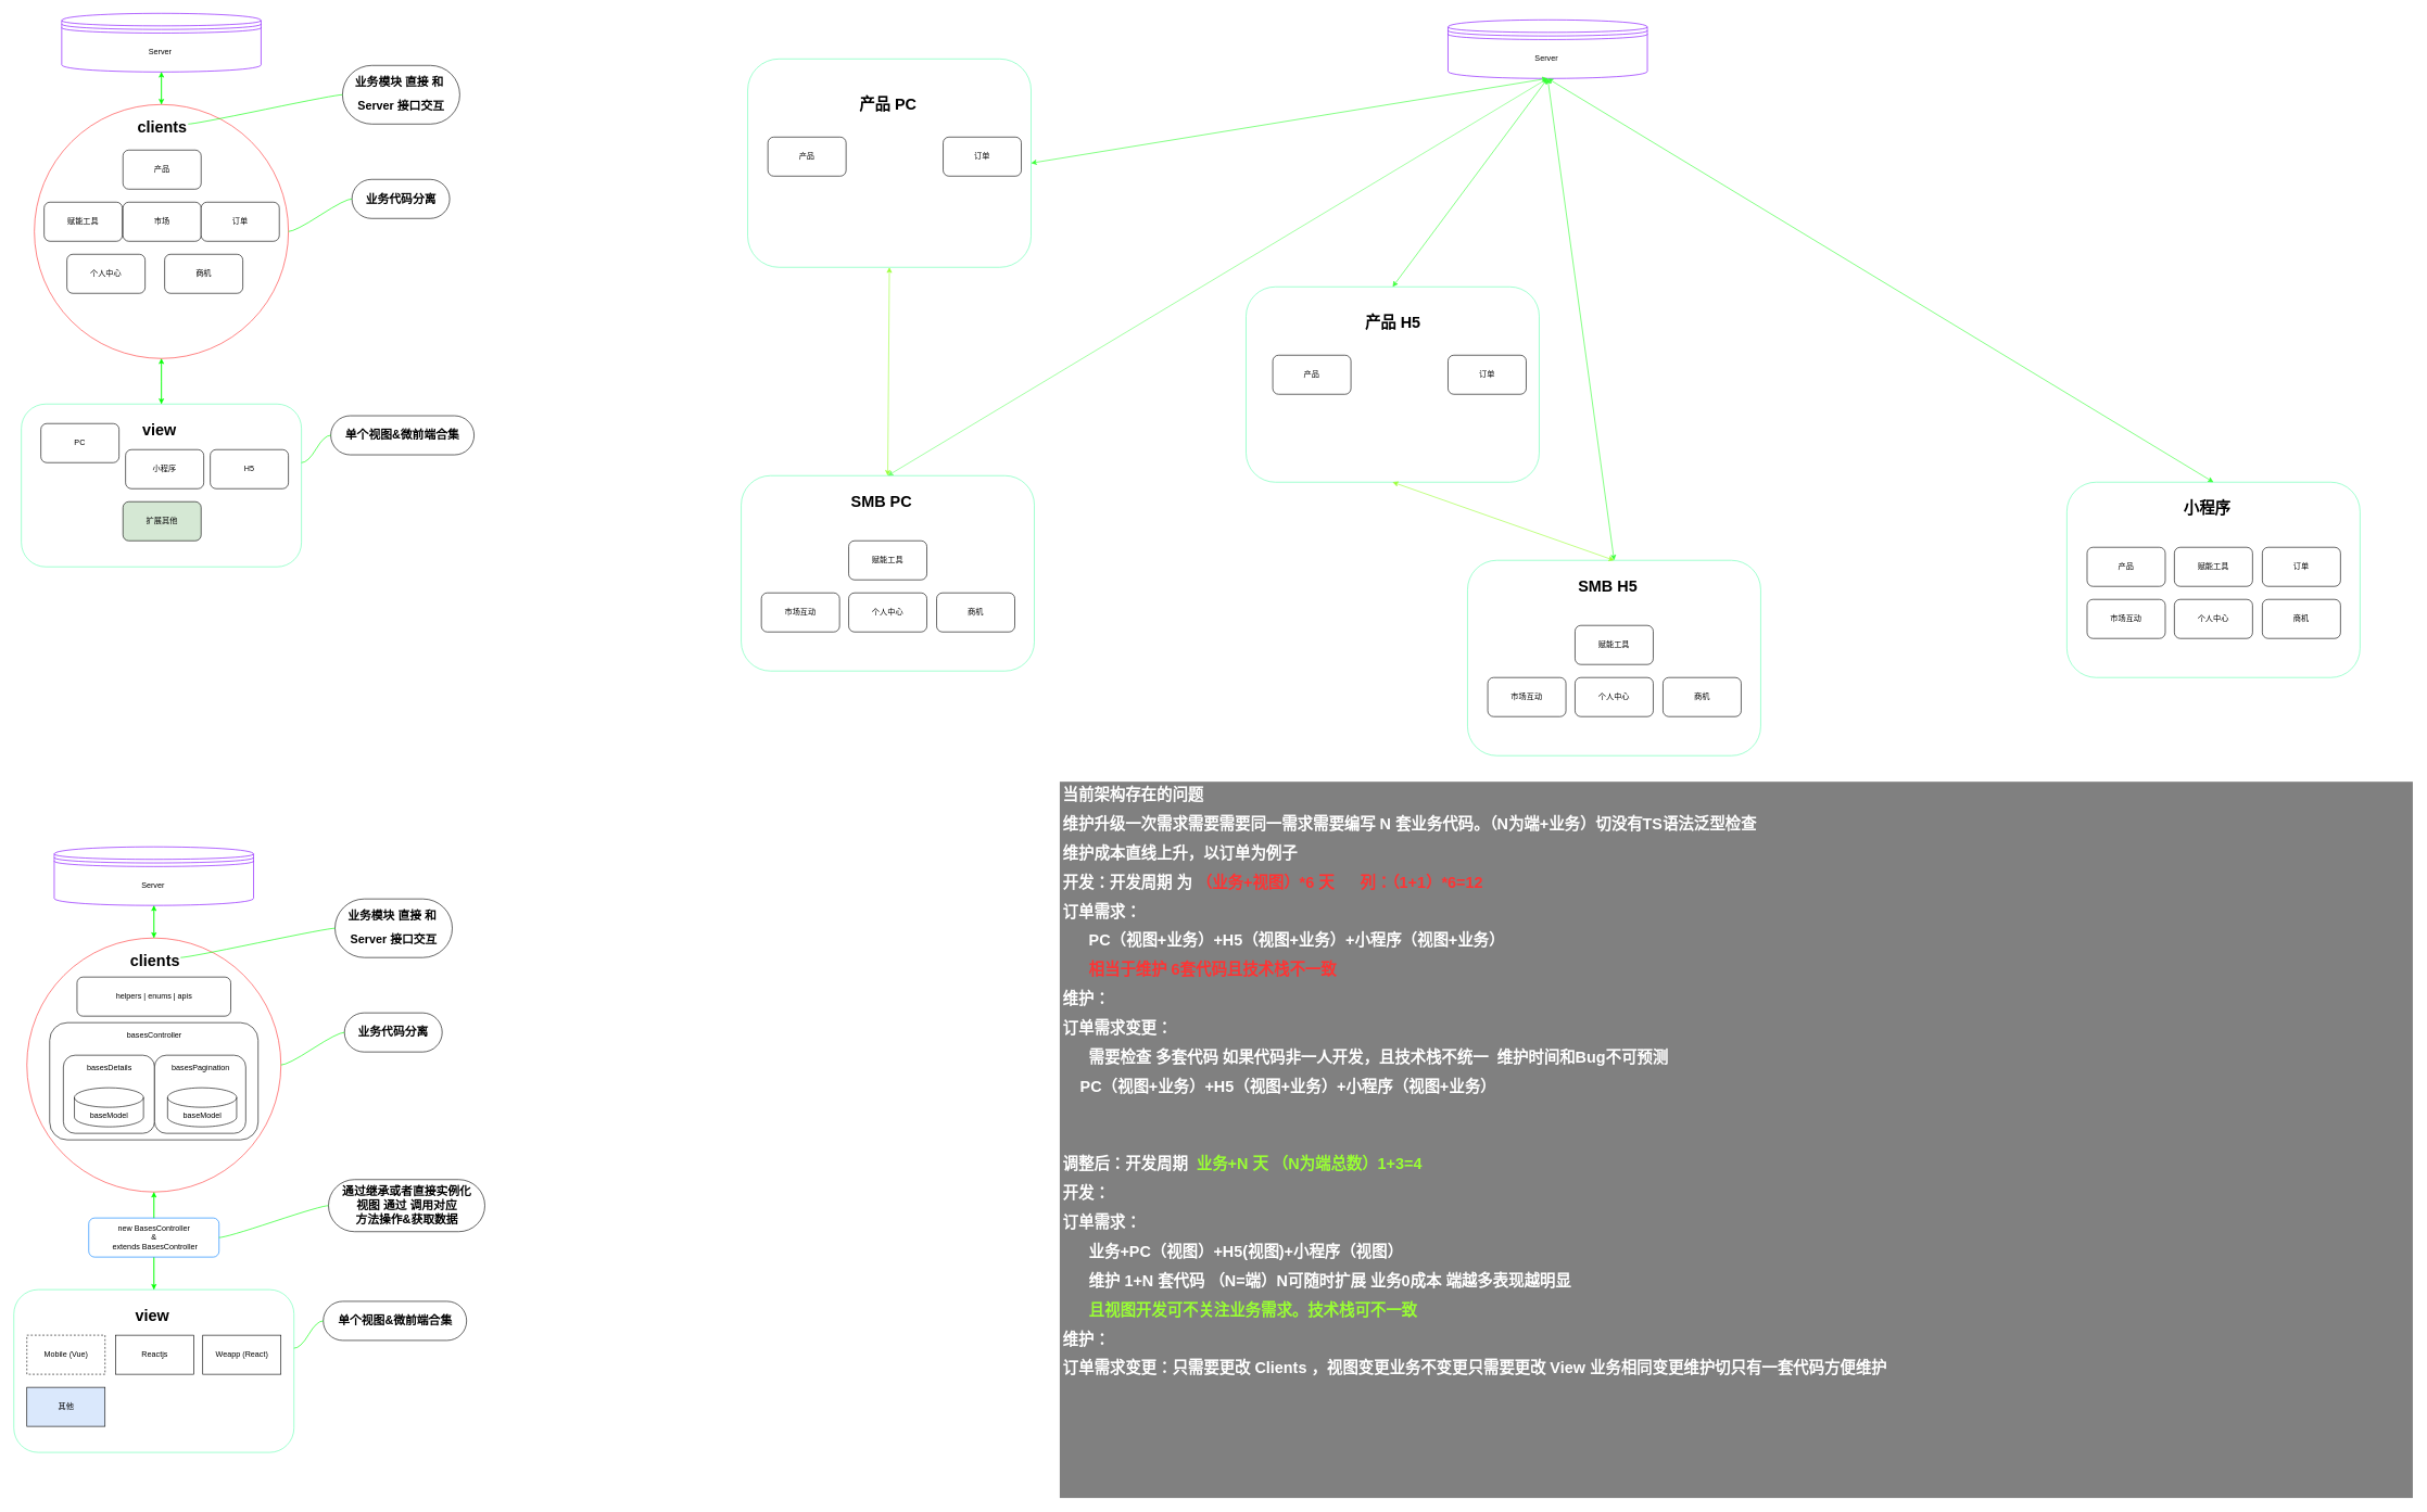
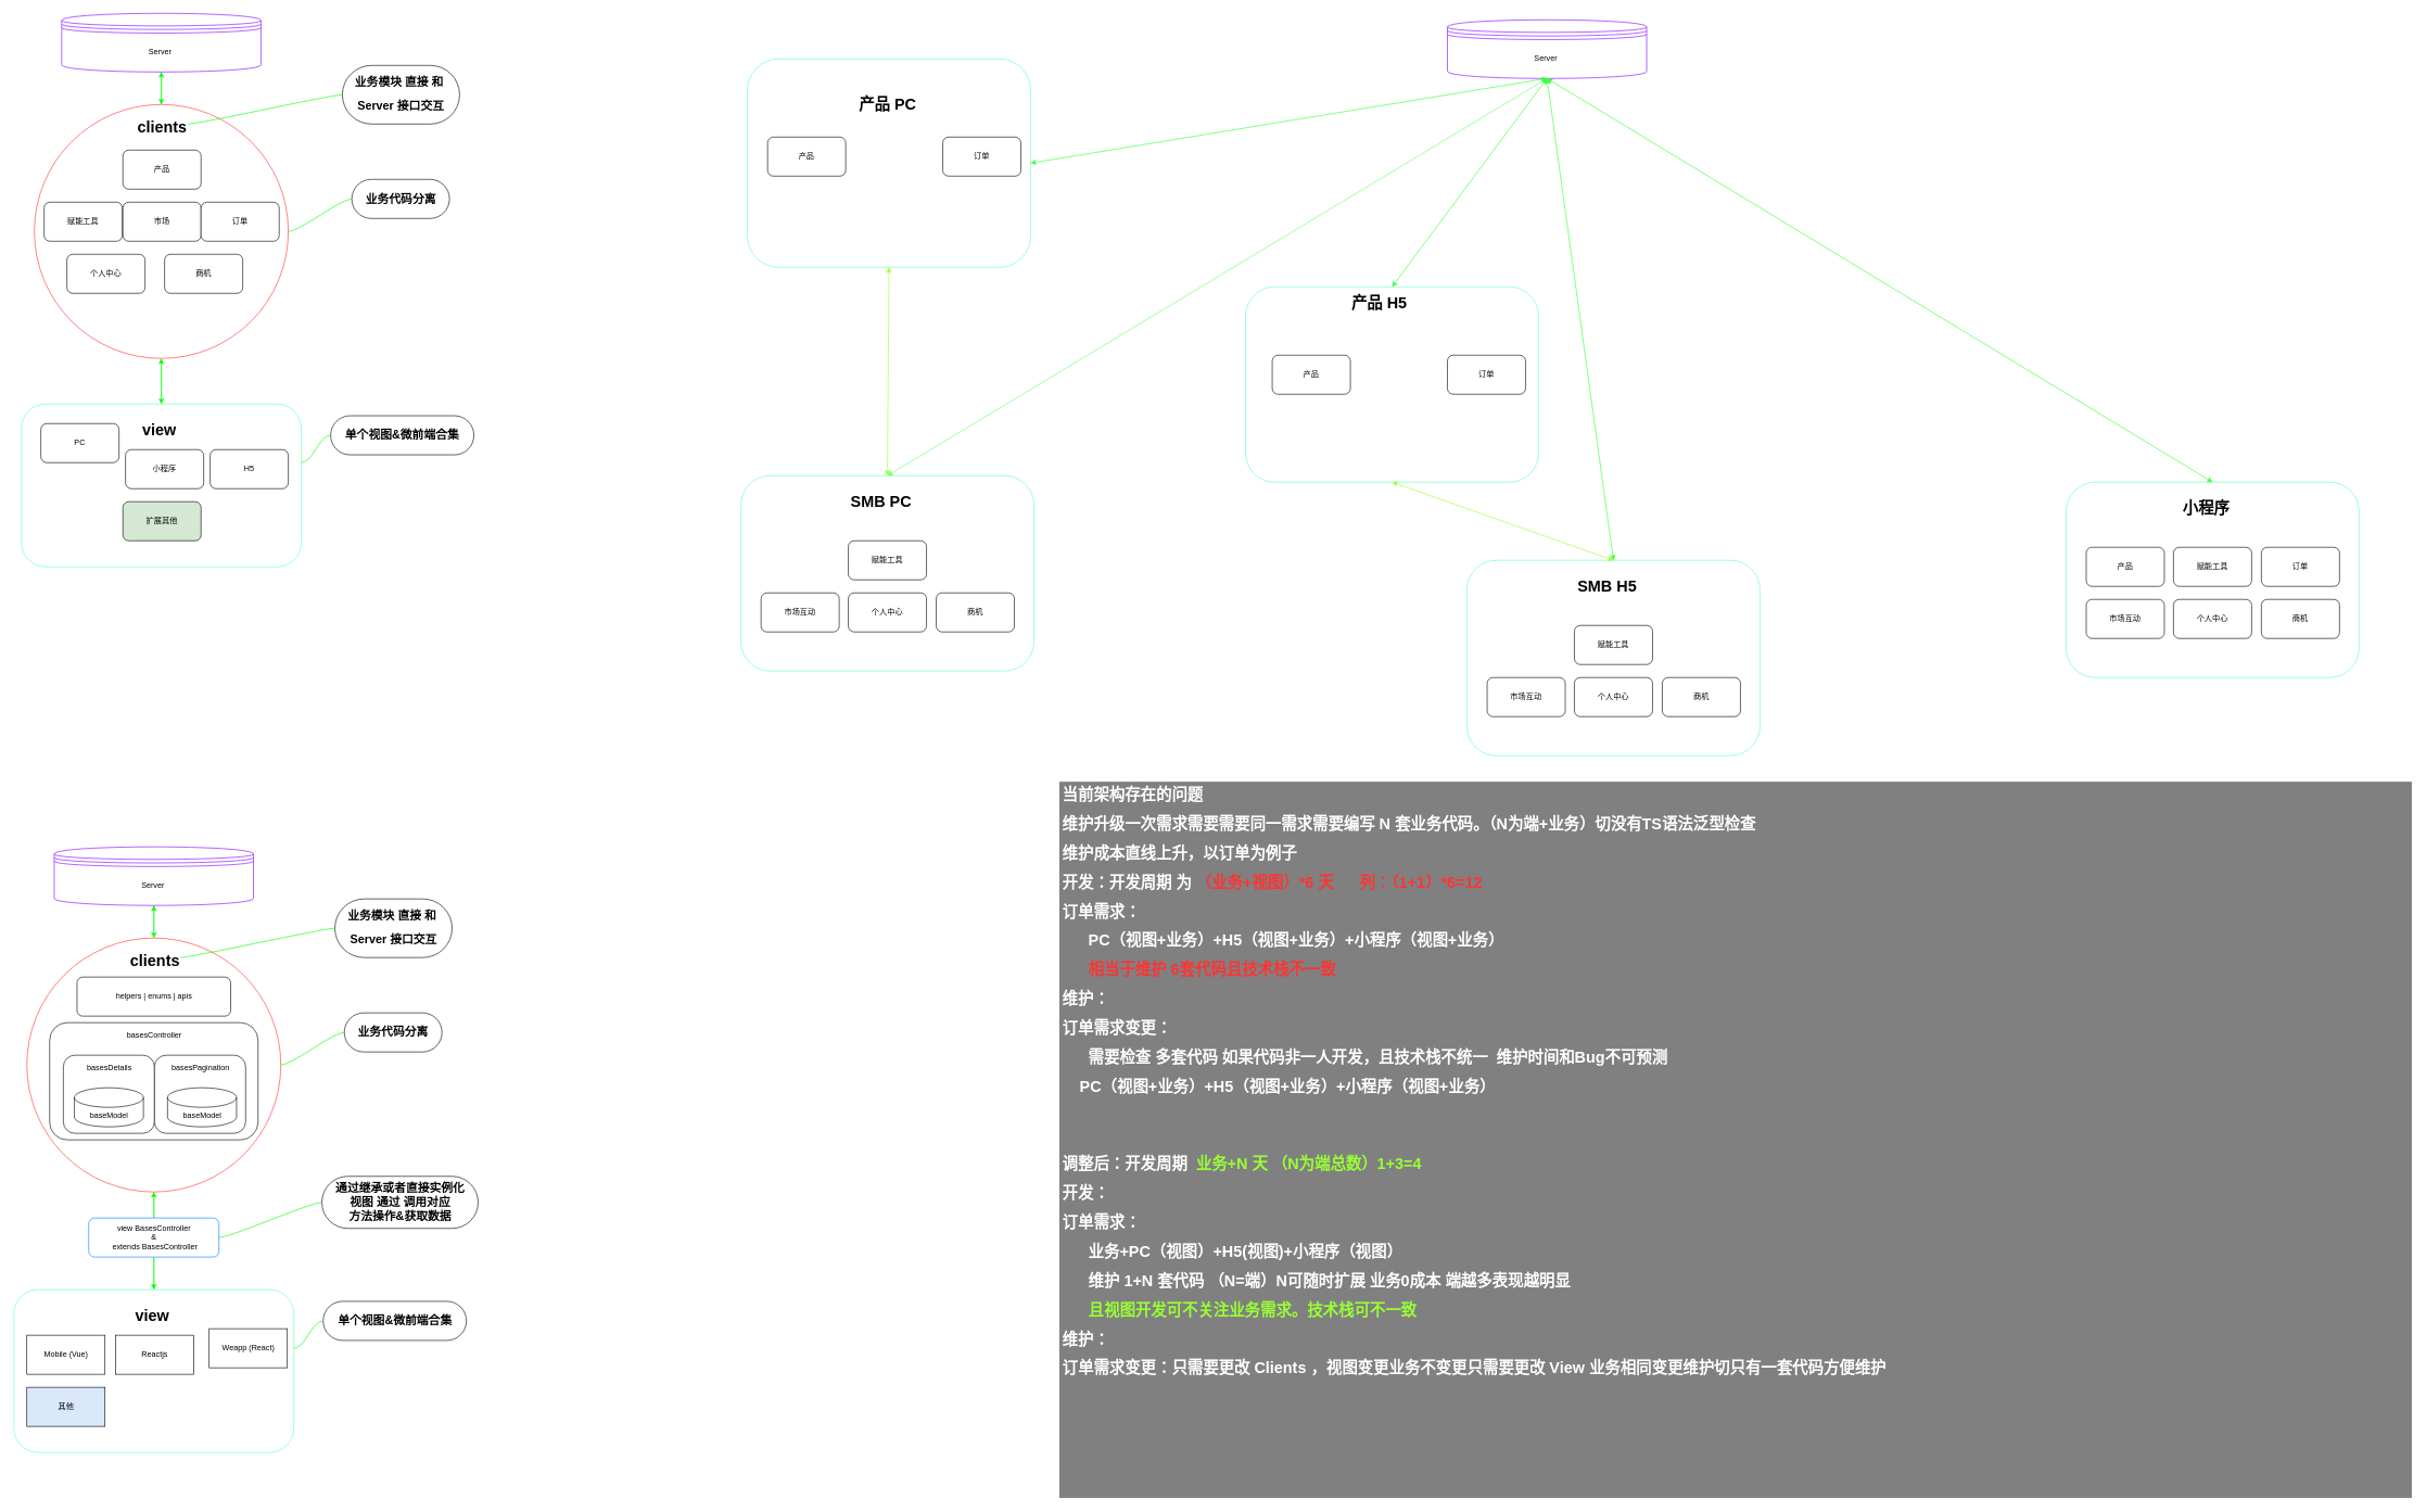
- <mxCell id="55" value="产品 H5" style="text;strokeColor=none;fillColor=none;html=1;fontSize=24;fontStyle=1;verticalAlign=middle;align=center;" parent="1" vertex="1"><mxGeometry x="2087" y="475" width="100" height="40" as="geometry" /></mxCell>
+ <mxCell id="55" value="产品 H5" style="text;strokeColor=none;fillColor=none;html=1;fontSize=24;fontStyle=1;verticalAlign=middle;align=center;" parent="1" vertex="1"><mxGeometry x="2067" y="445" width="100" height="40" as="geometry" /></mxCell>
- <mxCell id="84" value="&lt;h2&gt;通过继承或者直接实例化&lt;br&gt;视图 通过 调用对应&lt;br&gt;方法操作&amp;amp;获取数据&lt;/h2&gt;" style="whiteSpace=wrap;html=1;rounded=1;arcSize=50;align=center;verticalAlign=middle;strokeWidth=1;autosize=1;spacing=4;treeFolding=1;treeMoving=1;newEdgeStyle={&quot;edgeStyle&quot;:&quot;entityRelationEdgeStyle&quot;,&quot;startArrow&quot;:&quot;none&quot;,&quot;endArrow&quot;:&quot;none&quot;,&quot;segment&quot;:10,&quot;curved&quot;:1};" parent="1" vertex="1"><mxGeometry x="503.5" y="1811" width="240" height="80" as="geometry" /></mxCell>
+ <mxCell id="84" value="&lt;h2&gt;通过继承或者直接实例化&lt;br&gt;视图 通过 调用对应&lt;br&gt;方法操作&amp;amp;获取数据&lt;/h2&gt;" style="whiteSpace=wrap;html=1;rounded=1;arcSize=50;align=center;verticalAlign=middle;strokeWidth=1;autosize=1;spacing=4;treeFolding=1;treeMoving=1;newEdgeStyle={&quot;edgeStyle&quot;:&quot;entityRelationEdgeStyle&quot;,&quot;startArrow&quot;:&quot;none&quot;,&quot;endArrow&quot;:&quot;none&quot;,&quot;segment&quot;:10,&quot;curved&quot;:1};" parent="1" vertex="1"><mxGeometry x="493.5" y="1806" width="240" height="80" as="geometry" /></mxCell>
- <mxCell id="80" value="new BasesController&lt;br&gt;&amp;amp;&lt;br&gt;&amp;nbsp;extends BasesController" style="rounded=1;whiteSpace=wrap;html=1;strokeColor=#007FFF;" parent="1" vertex="1"><mxGeometry x="135.5" y="1870" width="200" height="60" as="geometry" /></mxCell>
+ <mxCell id="80" value="view BasesController&lt;br&gt;&amp;amp;&lt;br&gt;&amp;nbsp;extends BasesController" style="rounded=1;whiteSpace=wrap;html=1;strokeColor=#007FFF;" parent="1" vertex="1"><mxGeometry x="135.5" y="1870" width="200" height="60" as="geometry" /></mxCell>
- <mxCell id="77" value="Mobile (Vue)" style="whiteSpace=wrap;html=1;dashed=1;" parent="1" vertex="1"><mxGeometry x="40.5" y="2050" width="120" height="60" as="geometry" /></mxCell>
+ <mxCell id="77" value="Mobile (Vue)" style="whiteSpace=wrap;html=1;" parent="1" vertex="1"><mxGeometry x="40.5" y="2050" width="120" height="60" as="geometry" /></mxCell>
- <mxCell id="79" value="Weapp (React)" style="whiteSpace=wrap;html=1;" parent="1" vertex="1"><mxGeometry x="310.5" y="2050" width="120" height="60" as="geometry" /></mxCell>
+ <mxCell id="79" value="Weapp (React)" style="whiteSpace=wrap;html=1;" parent="1" vertex="1"><mxGeometry x="320.5" y="2040" width="120" height="60" as="geometry" /></mxCell>
